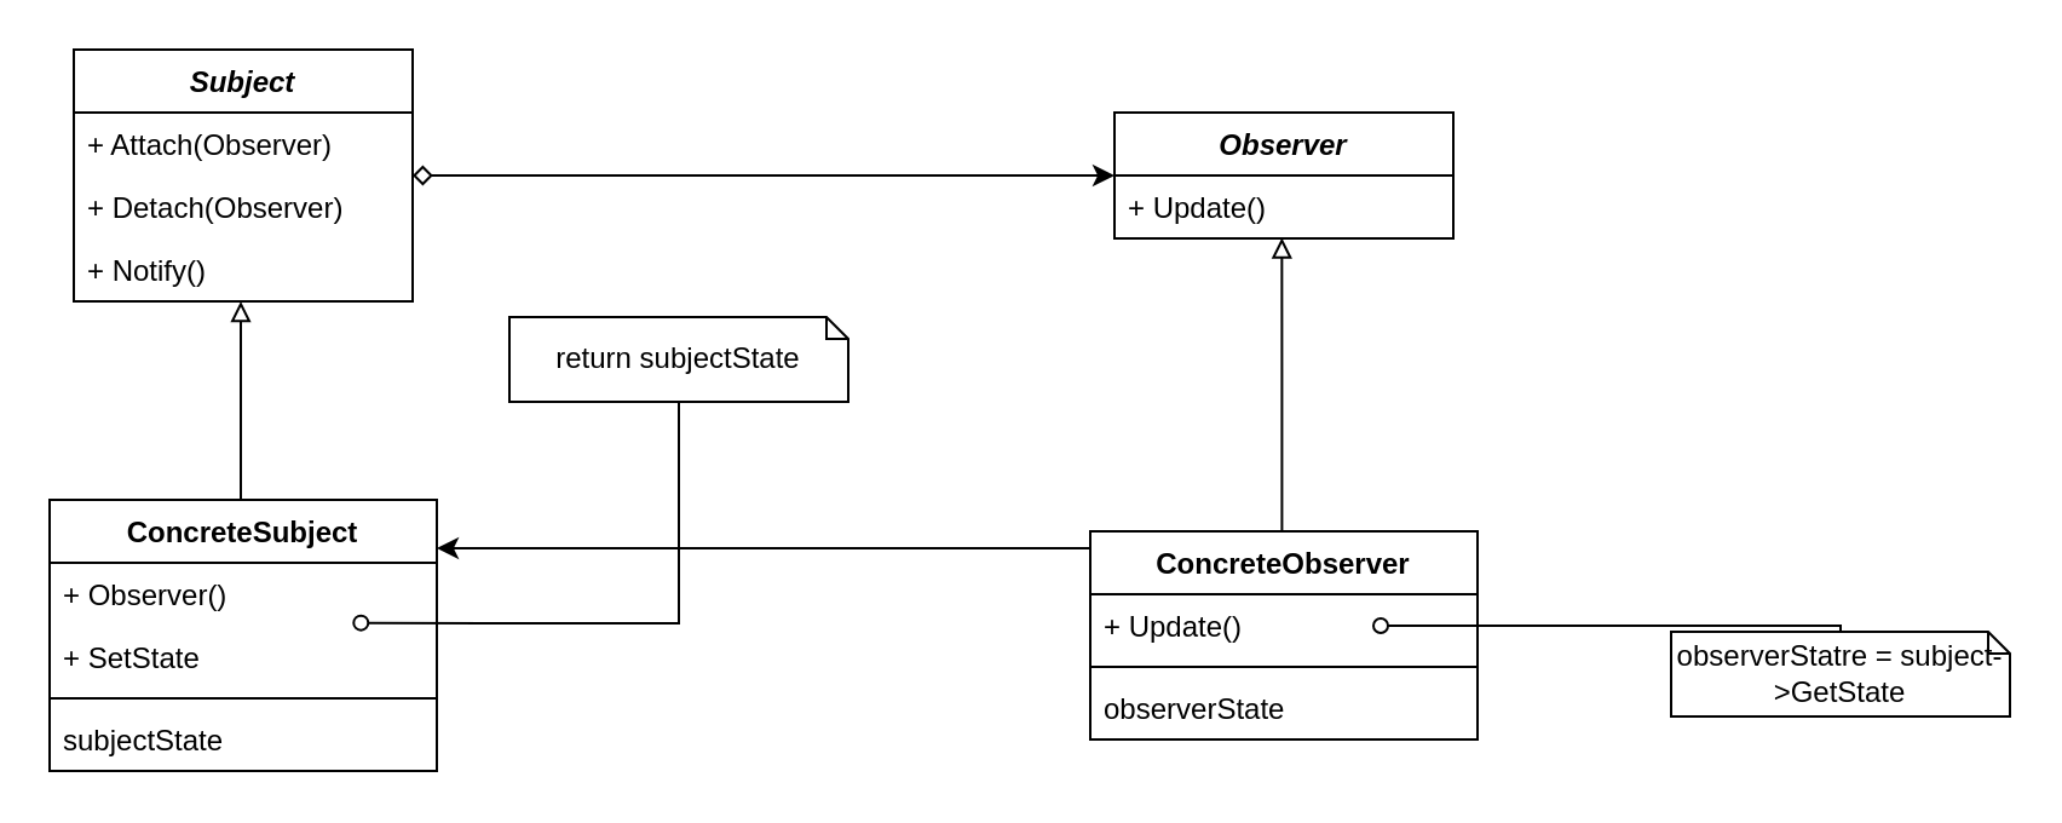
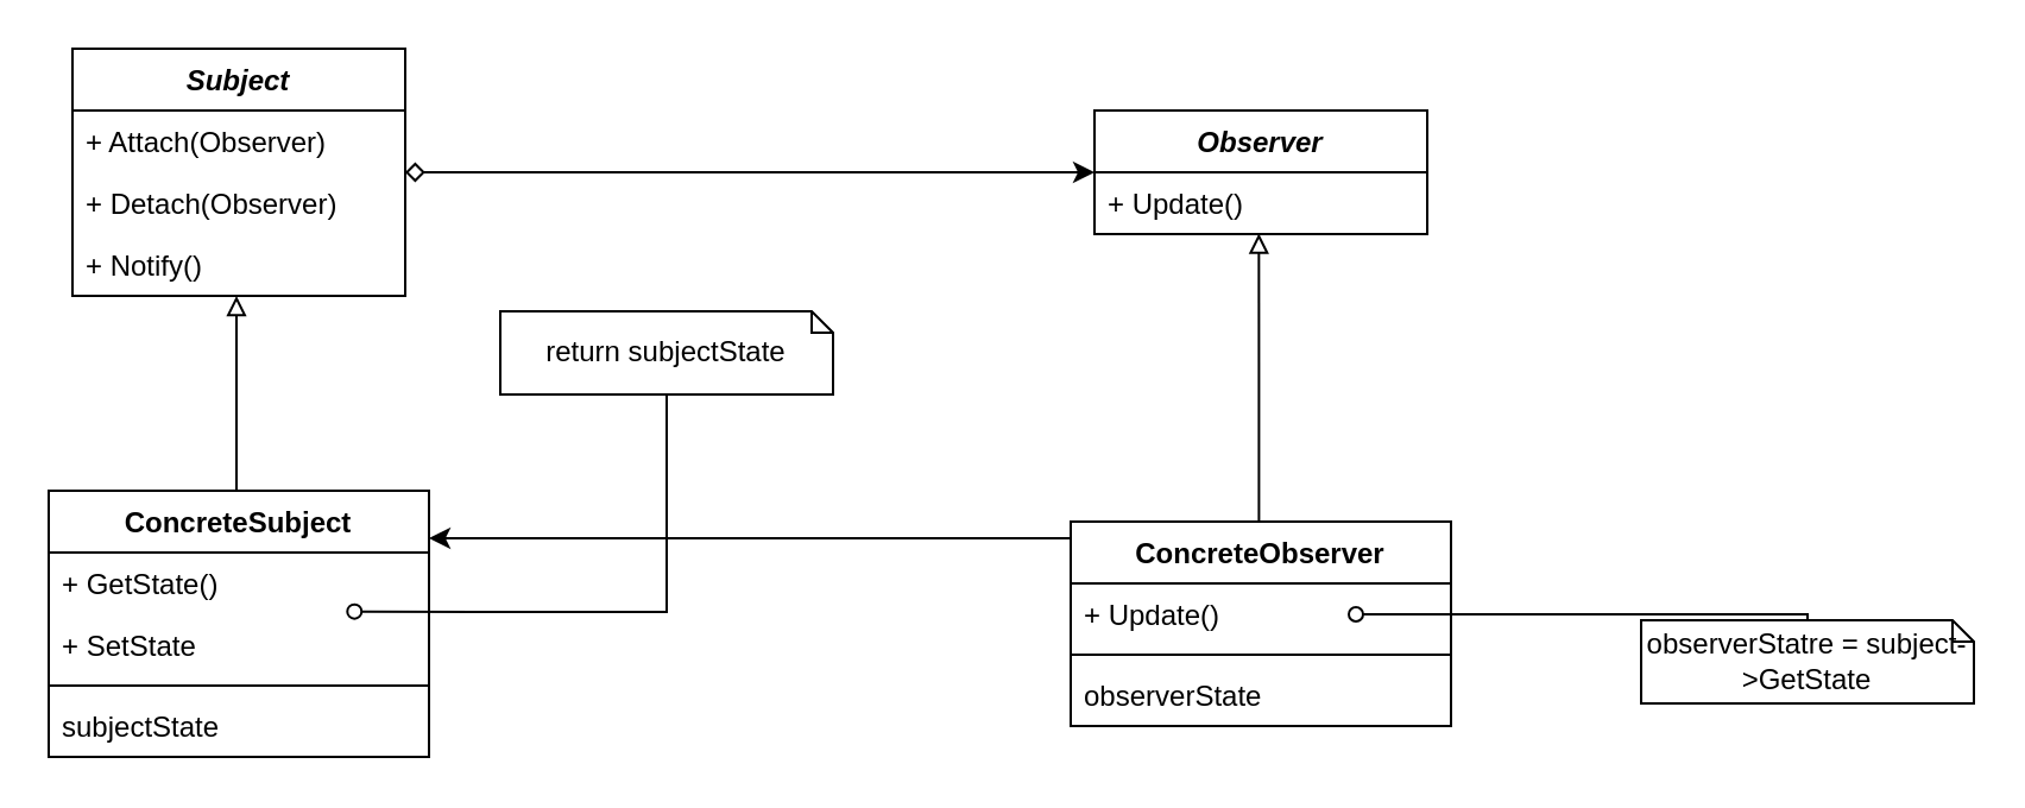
- <mxCell id="11" value="+ Observer()" style="text;strokeColor=none;fillColor=none;align=left;verticalAlign=top;spacingLeft=4;spacingRight=4;overflow=hidden;rotatable=0;points=[[0,0.5],[1,0.5]];portConstraint=eastwest;" vertex="1" parent="10"><mxGeometry y="26" width="160" height="26" as="geometry" /></mxCell>
+ <mxCell id="11" value="+ GetState()" style="text;strokeColor=none;fillColor=none;align=left;verticalAlign=top;spacingLeft=4;spacingRight=4;overflow=hidden;rotatable=0;points=[[0,0.5],[1,0.5]];portConstraint=eastwest;" vertex="1" parent="10"><mxGeometry y="26" width="160" height="26" as="geometry" /></mxCell>
